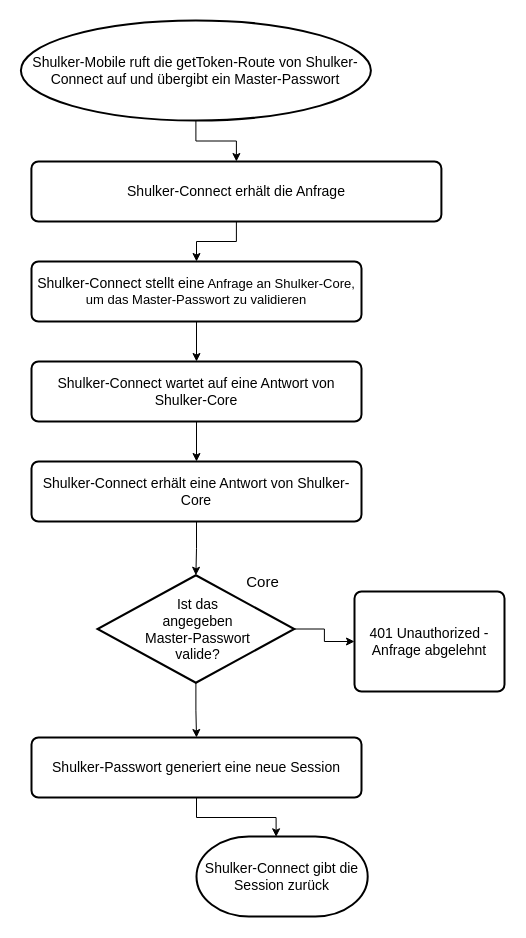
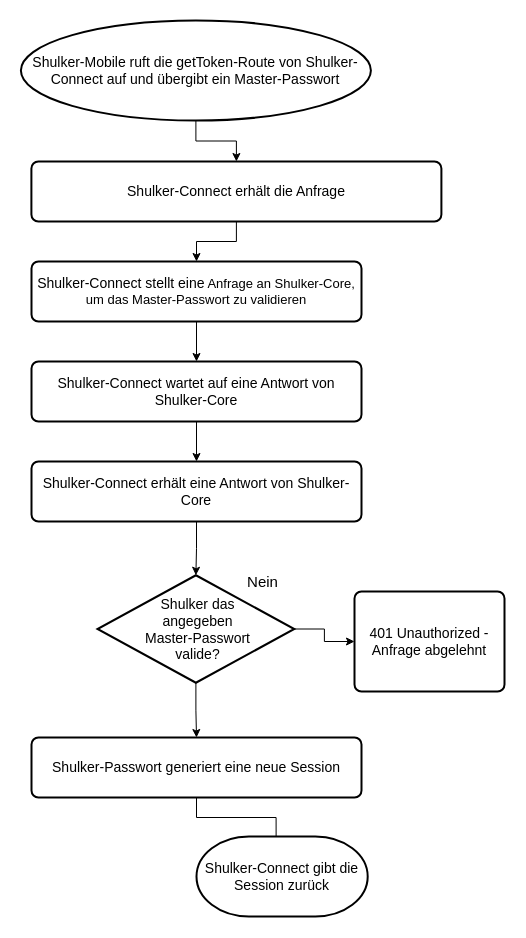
- <mxCell id="16" value="&lt;div style=&quot;font-size: 15px&quot;&gt;&lt;font style=&quot;font-size: 15px&quot;&gt;Core&lt;/font&gt;&lt;/div&gt;" style="text;html=1;align=center;verticalAlign=middle;resizable=0;points=[];autosize=1;strokeColor=none;fillColor=none;fontSize=14;" vertex="1" parent="1"><mxGeometry x="242" y="571" width="40" height="20" as="geometry" /></mxCell>
+ <mxCell id="16" value="&lt;div style=&quot;font-size: 15px&quot;&gt;&lt;font style=&quot;font-size: 15px&quot;&gt;Nein&lt;/font&gt;&lt;/div&gt;" style="text;html=1;align=center;verticalAlign=middle;resizable=0;points=[];autosize=1;strokeColor=none;fillColor=none;fontSize=14;" vertex="1" parent="1"><mxGeometry x="242" y="571" width="40" height="20" as="geometry" /></mxCell>
- <mxCell id="14" value="&lt;div style=&quot;font-size: 14px&quot; align=&quot;center&quot;&gt;&lt;font style=&quot;font-size: 14px&quot;&gt;Ist das &lt;br&gt;&lt;/font&gt;&lt;/div&gt;&lt;div style=&quot;font-size: 14px&quot; align=&quot;center&quot;&gt;&lt;font style=&quot;font-size: 14px&quot;&gt;angegeben &lt;br&gt;&lt;/font&gt;&lt;/div&gt;&lt;div style=&quot;font-size: 14px&quot; align=&quot;center&quot;&gt;&lt;font style=&quot;font-size: 14px&quot;&gt;Master-Passwort &lt;br&gt;&lt;/font&gt;&lt;/div&gt;&lt;div style=&quot;font-size: 14px&quot; align=&quot;center&quot;&gt;&lt;font style=&quot;font-size: 14px&quot;&gt;valide?&lt;/font&gt;&lt;/div&gt;" style="text;html=1;align=center;verticalAlign=middle;resizable=0;points=[];autosize=1;strokeColor=none;fillColor=none;fontSize=18;" vertex="1" parent="1"><mxGeometry x="137" y="583.5" width="120" height="90" as="geometry" /></mxCell>
+ <mxCell id="14" value="&lt;div style=&quot;font-size: 14px&quot; align=&quot;center&quot;&gt;&lt;font style=&quot;font-size: 14px&quot;&gt;Shulker das &lt;br&gt;&lt;/font&gt;&lt;/div&gt;&lt;div style=&quot;font-size: 14px&quot; align=&quot;center&quot;&gt;&lt;font style=&quot;font-size: 14px&quot;&gt;angegeben &lt;br&gt;&lt;/font&gt;&lt;/div&gt;&lt;div style=&quot;font-size: 14px&quot; align=&quot;center&quot;&gt;&lt;font style=&quot;font-size: 14px&quot;&gt;Master-Passwort &lt;br&gt;&lt;/font&gt;&lt;/div&gt;&lt;div style=&quot;font-size: 14px&quot; align=&quot;center&quot;&gt;&lt;font style=&quot;font-size: 14px&quot;&gt;valide?&lt;/font&gt;&lt;/div&gt;" style="text;html=1;align=center;verticalAlign=middle;resizable=0;points=[];autosize=1;strokeColor=none;fillColor=none;fontSize=18;" vertex="1" parent="1"><mxGeometry x="137" y="583.5" width="120" height="90" as="geometry" /></mxCell>
- <mxCell id="17" value="" style="edgeStyle=orthogonalEdgeStyle;rounded=0;orthogonalLoop=1;jettySize=auto;html=1;fontSize=15;entryX=0.465;entryY=0.004;entryDx=0;entryDy=0;entryPerimeter=0;" edge="1" parent="1" source="18" target="20"><mxGeometry relative="1" as="geometry"><mxPoint x="196" y="842" as="targetPoint" /></mxGeometry></mxCell>
+ <mxCell id="17" value="" style="edgeStyle=orthogonalEdgeStyle;rounded=0;orthogonalLoop=1;jettySize=auto;html=1;fontSize=15;entryX=0.465;entryY=0.004;entryDx=0;entryDy=0;entryPerimeter=0;endArrow=none;" edge="1" parent="1" source="18" target="20"><mxGeometry relative="1" as="geometry"><mxPoint x="196" y="842" as="targetPoint" /></mxGeometry></mxCell>
